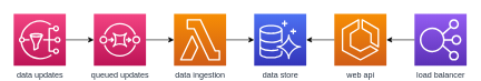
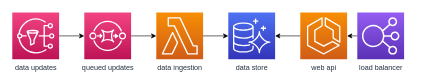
- <mxCell id="7" value="load balancer" style="outlineConnect=0;fontColor=#232F3E;gradientColor=#945DF2;gradientDirection=north;fillColor=#5A30B5;strokeColor=#ffffff;dashed=0;verticalLabelPosition=bottom;verticalAlign=top;align=center;html=1;fontSize=12;fontStyle=0;aspect=fixed;shape=mxgraph.aws4.resourceIcon;resIcon=mxgraph.aws4.elastic_load_balancing;" vertex="1" parent="1"><mxGeometry x="620" y="20" width="78" height="78" as="geometry" /></mxCell>
+ <mxCell id="7" value="load balancer" style="outlineConnect=0;fontColor=#232F3E;gradientColor=#945DF2;gradientDirection=north;fillColor=#5A30B5;strokeColor=#ffffff;dashed=0;verticalLabelPosition=bottom;verticalAlign=top;align=center;html=1;fontSize=12;fontStyle=0;aspect=fixed;shape=mxgraph.aws4.resourceIcon;resIcon=mxgraph.aws4.elastic_load_balancing;" vertex="1" parent="1"><mxGeometry x="595" y="20" width="78" height="78" as="geometry" /></mxCell>
